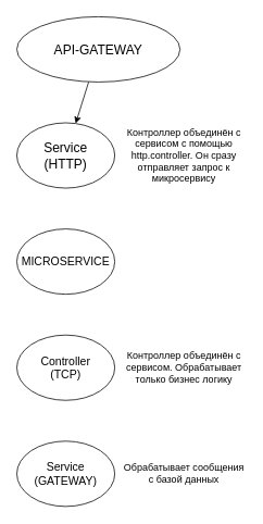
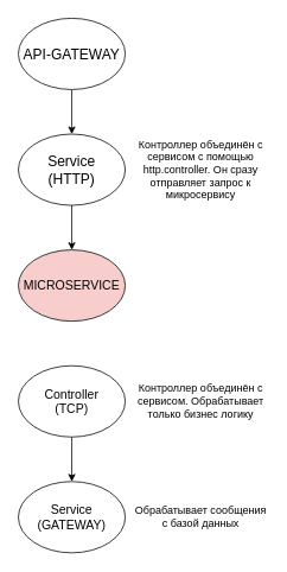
- <mxCell id="3" value="&lt;font style=&quot;font-size: 16px;&quot;&gt;API-GATEWAY&lt;/font&gt;" style="ellipse;whiteSpace=wrap;html=1;" vertex="1" parent="1"><mxGeometry x="20" y="20" width="200" height="80" as="geometry" /></mxCell>
+ <mxCell id="3" value="&lt;font style=&quot;font-size: 16px;&quot;&gt;API-GATEWAY&lt;/font&gt;" style="ellipse;whiteSpace=wrap;html=1;" vertex="1" parent="1"><mxGeometry x="20" y="20" width="120" height="80" as="geometry" /></mxCell>
+ <mxCell id="4" value="" style="edgeStyle=none;html=1;" edge="1" parent="1" source="5" target="7"><mxGeometry relative="1" as="geometry" /></mxCell>
- <mxCell id="7" value="&lt;font style=&quot;font-size: 14px;&quot;&gt;MICROSERVICE&lt;/font&gt;" style="ellipse;whiteSpace=wrap;html=1;" vertex="1" parent="1"><mxGeometry x="20" y="280" width="120" height="80" as="geometry" /></mxCell>
+ <mxCell id="7" value="&lt;font style=&quot;font-size: 14px;&quot;&gt;MICROSERVICE&lt;/font&gt;" style="ellipse;whiteSpace=wrap;html=1;fillColor=#f8cecc;" vertex="1" parent="1"><mxGeometry x="20" y="280" width="120" height="80" as="geometry" /></mxCell>
+ <mxCell id="8" value="" style="edgeStyle=none;html=1;" edge="1" parent="1" source="9" target="11"><mxGeometry relative="1" as="geometry" /></mxCell>
